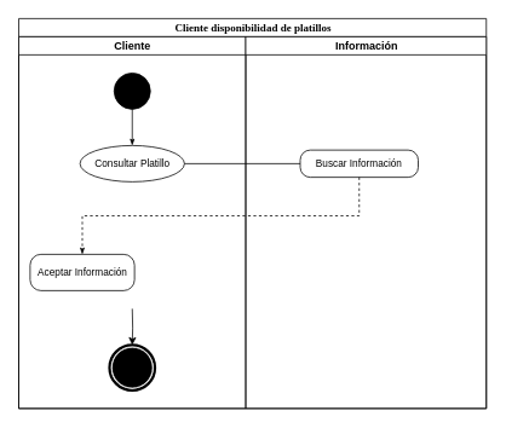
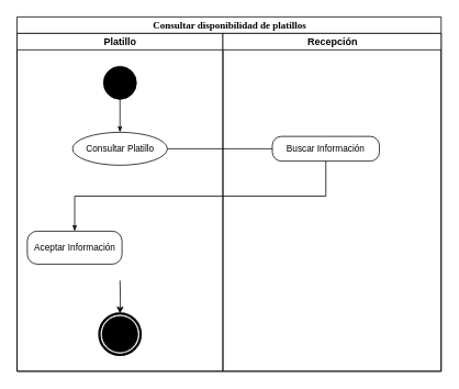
- <mxCell id="2" value="Cliente disponibilidad de platillos" style="swimlane;html=1;childLayout=stackLayout;startSize=20;rounded=0;shadow=0;comic=0;labelBackgroundColor=none;strokeWidth=1;fontFamily=Verdana;fontSize=12;align=center;" parent="1" vertex="1"><mxGeometry x="20" y="20" width="515" height="430" as="geometry" /></mxCell>
+ <mxCell id="2" value="Consultar disponibilidad de platillos" style="swimlane;html=1;childLayout=stackLayout;startSize=20;rounded=0;shadow=0;comic=0;labelBackgroundColor=none;strokeWidth=1;fontFamily=Verdana;fontSize=12;align=center;" parent="1" vertex="1"><mxGeometry x="20" y="20" width="515" height="430" as="geometry" /></mxCell>
- <mxCell id="3" value="Cliente" style="swimlane;html=1;startSize=20;" parent="2" vertex="1"><mxGeometry y="20" width="250" height="410" as="geometry" /></mxCell>
+ <mxCell id="3" value="Platillo" style="swimlane;html=1;startSize=20;" parent="2" vertex="1"><mxGeometry y="20" width="250" height="410" as="geometry" /></mxCell>
- <mxCell id="11" value="Información" style="swimlane;html=1;startSize=20;" parent="2" vertex="1"><mxGeometry x="250" y="20" width="265" height="410" as="geometry" /></mxCell>
+ <mxCell id="11" value="Recepción" style="swimlane;html=1;startSize=20;" parent="2" vertex="1"><mxGeometry x="250" y="20" width="265" height="410" as="geometry" /></mxCell>
- <mxCell id="14" style="edgeStyle=orthogonalEdgeStyle;rounded=0;html=1;labelBackgroundColor=none;startArrow=none;startFill=0;startSize=5;endArrow=classicThin;endFill=1;endSize=5;jettySize=auto;orthogonalLoop=1;strokeWidth=1;fontFamily=Helvetica;fontSize=12;exitX=0.5;exitY=1;exitDx=0;exitDy=0;entryX=0.5;entryY=0;entryDx=0;entryDy=0;dashed=1;" parent="2" source="12" target="7" edge="1"><mxGeometry relative="1" as="geometry"><Array as="points" /><mxPoint x="-70" y="260" as="sourcePoint" /><mxPoint x="120" y="270" as="targetPoint" /></mxGeometry></mxCell>
+ <mxCell id="14" style="edgeStyle=orthogonalEdgeStyle;rounded=0;html=1;labelBackgroundColor=none;startArrow=none;startFill=0;startSize=5;endArrow=classicThin;endFill=1;endSize=5;jettySize=auto;orthogonalLoop=1;strokeWidth=1;fontFamily=Helvetica;fontSize=12;exitX=0.5;exitY=1;exitDx=0;exitDy=0;entryX=0.5;entryY=0;entryDx=0;entryDy=0;" parent="2" source="12" target="7" edge="1"><mxGeometry relative="1" as="geometry"><Array as="points" /><mxPoint x="-70" y="260" as="sourcePoint" /><mxPoint x="120" y="270" as="targetPoint" /></mxGeometry></mxCell>
